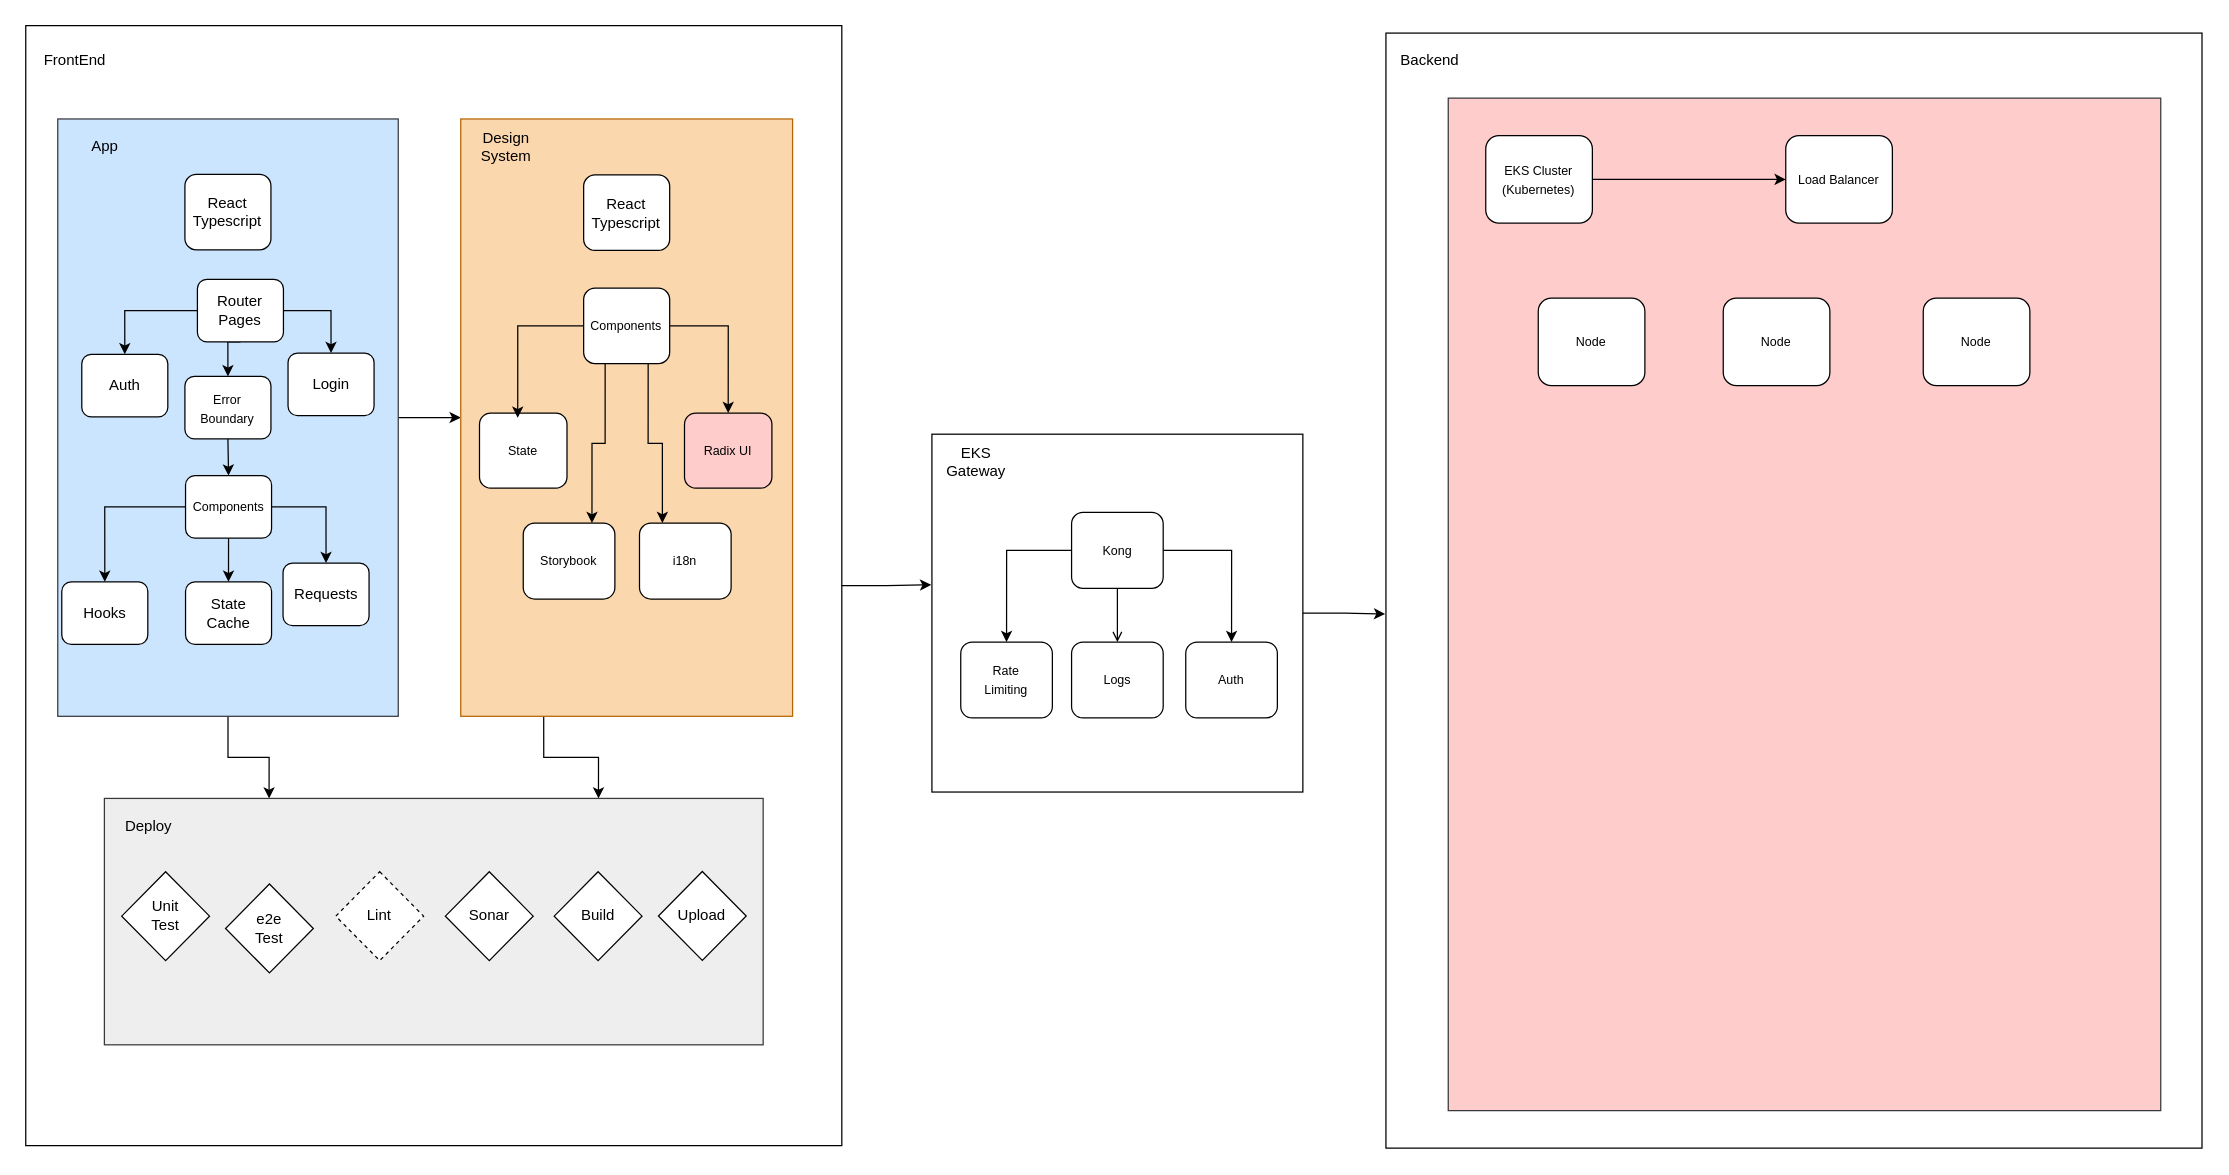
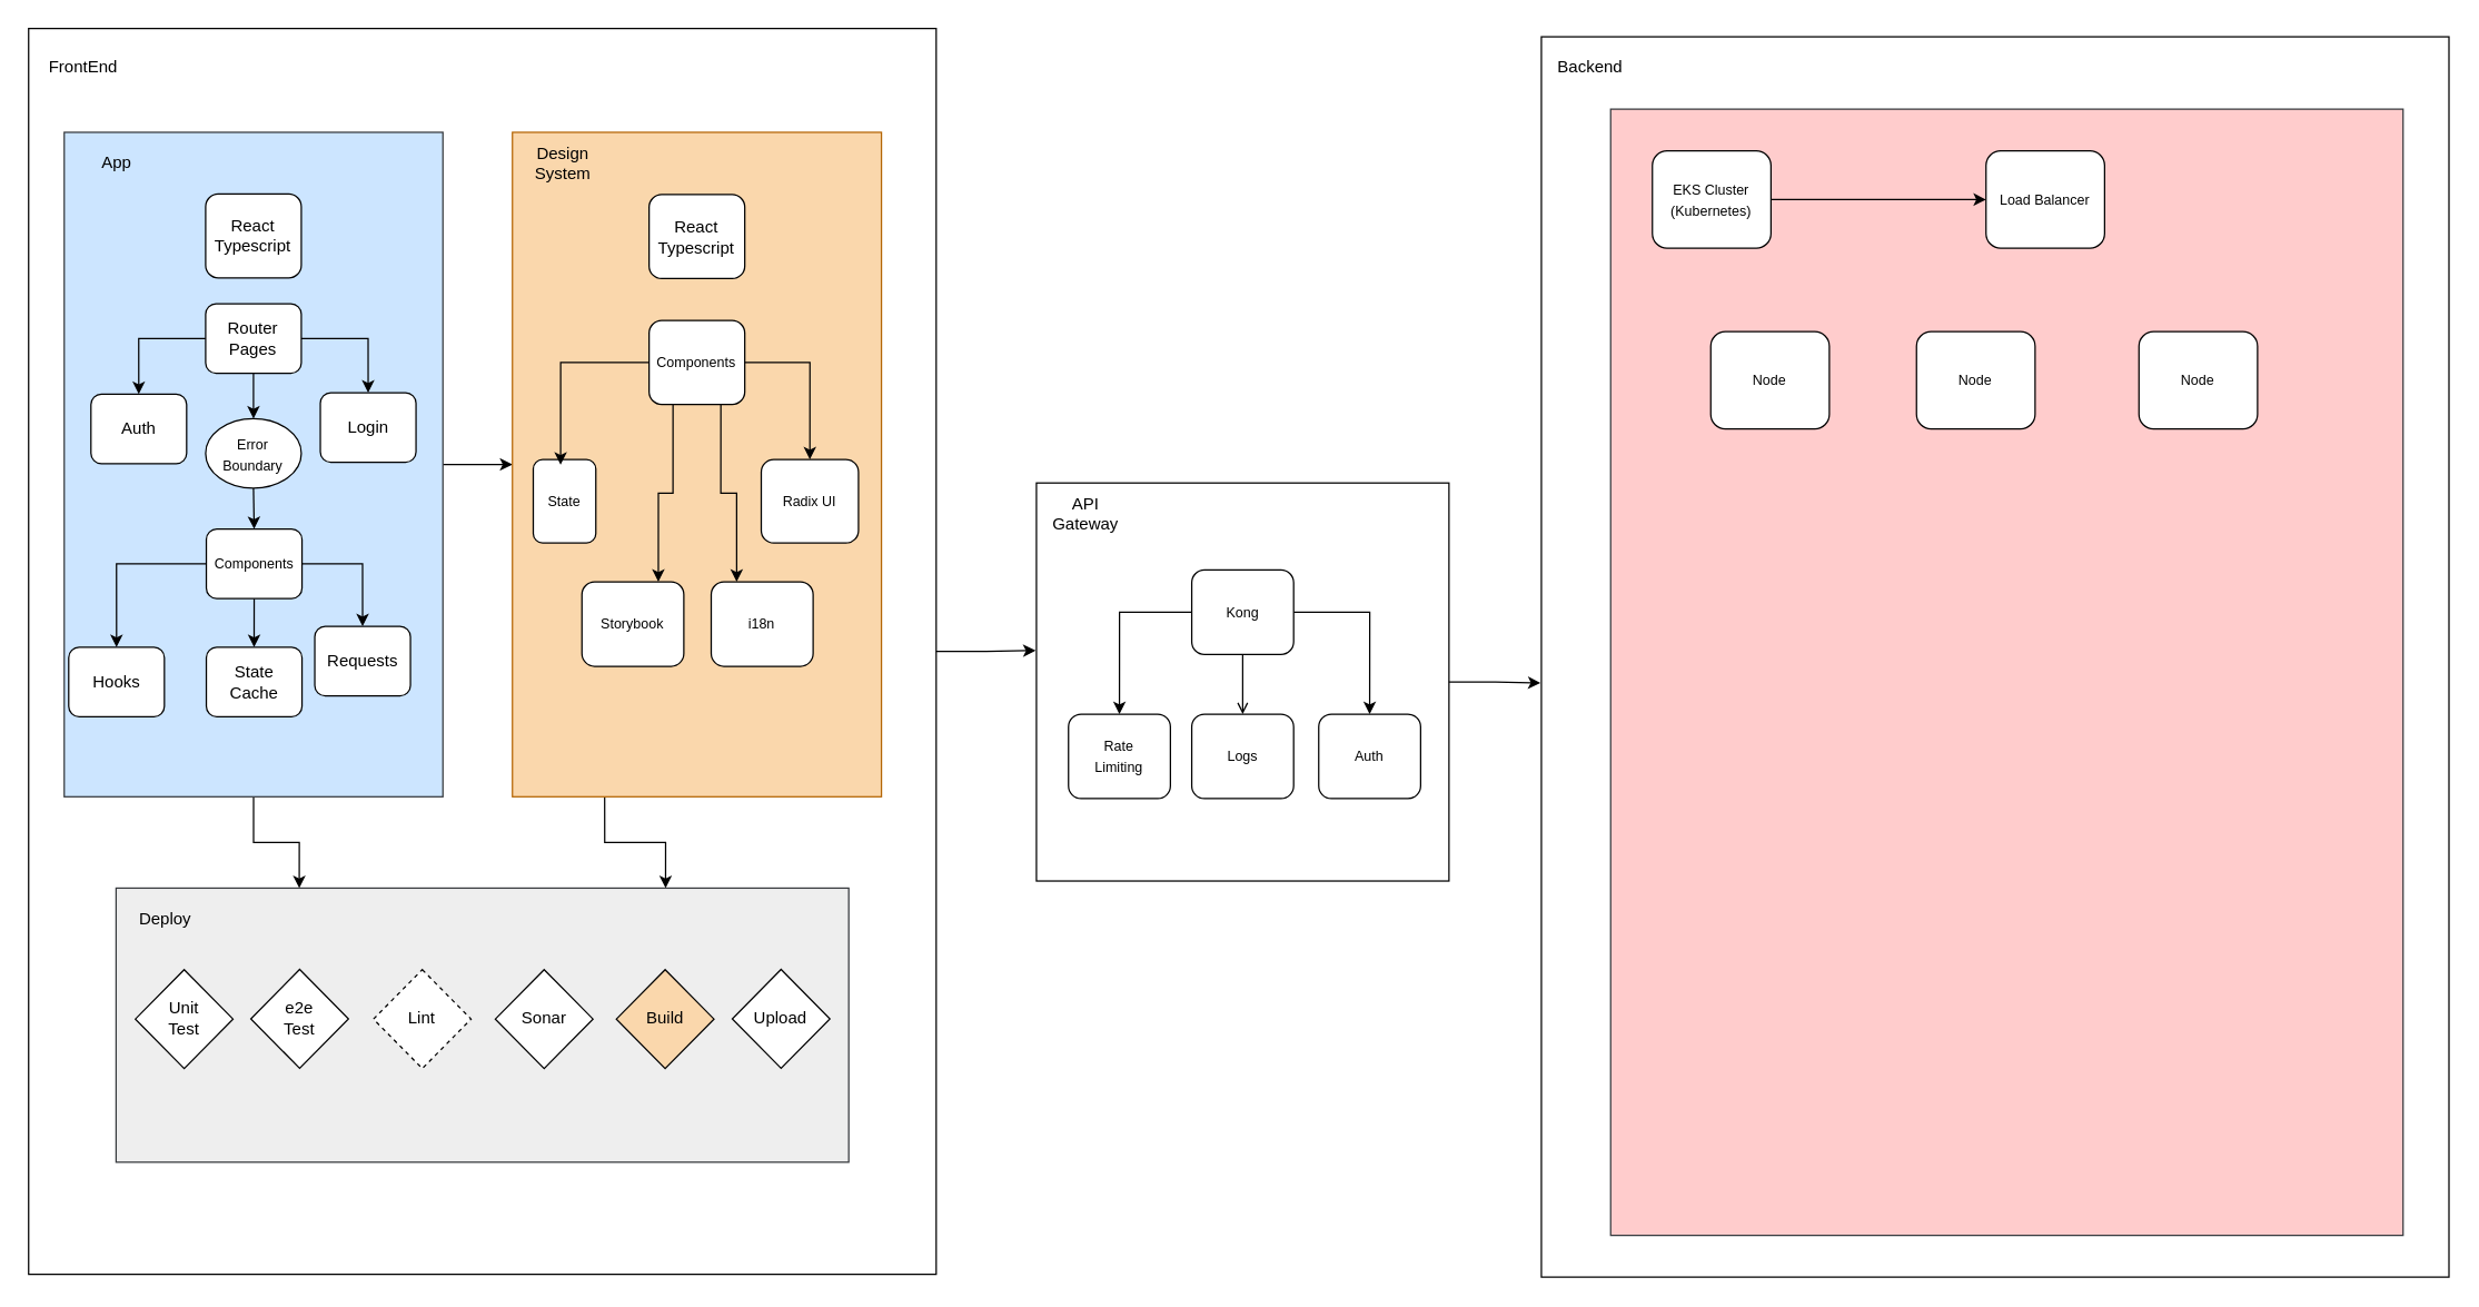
- <mxCell id="16" value="Router&lt;div&gt;Pages&lt;/div&gt;" style="rounded=1;whiteSpace=wrap;html=1;" vertex="1" parent="1"><mxGeometry x="157.33" y="223" width="68.82" height="50" as="geometry" /></mxCell>
+ <mxCell id="16" value="Router&lt;div&gt;Pages&lt;/div&gt;" style="rounded=1;whiteSpace=wrap;html=1;" vertex="1" parent="1"><mxGeometry x="147.33" y="218" width="68.82" height="50" as="geometry" /></mxCell>
- <mxCell id="40" value="&lt;font style=&quot;font-size: 10px;&quot;&gt;Error&lt;/font&gt;&lt;div&gt;&lt;font style=&quot;font-size: 10px;&quot;&gt;Boundary&lt;/font&gt;&lt;/div&gt;" style="rounded=1;whiteSpace=wrap;html=1;" vertex="1" parent="1"><mxGeometry x="147.33" y="300.61" width="68.82" height="50" as="geometry" /></mxCell>
+ <mxCell id="40" value="&lt;font style=&quot;font-size: 10px;&quot;&gt;Error&lt;/font&gt;&lt;div&gt;&lt;font style=&quot;font-size: 10px;&quot;&gt;Boundary&lt;/font&gt;&lt;/div&gt;" style="ellipse;whiteSpace=wrap;html=1;" vertex="1" parent="1"><mxGeometry x="147.33" y="300.61" width="68.82" height="50" as="geometry" /></mxCell>
- <mxCell id="33" value="&lt;font style=&quot;font-size: 10px;&quot;&gt;State&lt;/font&gt;" style="rounded=1;whiteSpace=wrap;html=1;" vertex="1" parent="1"><mxGeometry x="383" y="330" width="70" height="60" as="geometry" /></mxCell>
+ <mxCell id="33" value="&lt;font style=&quot;font-size: 10px;&quot;&gt;State&lt;/font&gt;" style="rounded=1;whiteSpace=wrap;html=1;" vertex="1" parent="1"><mxGeometry x="383" y="330" width="45" height="60" as="geometry" /></mxCell>
- <mxCell id="32" value="&lt;font style=&quot;font-size: 10px;&quot;&gt;Radix UI&lt;/font&gt;" style="rounded=1;whiteSpace=wrap;html=1;fillColor=#ffcccc;" vertex="1" parent="1"><mxGeometry x="547" y="330" width="69.93" height="60" as="geometry" /></mxCell>
+ <mxCell id="32" value="&lt;font style=&quot;font-size: 10px;&quot;&gt;Radix UI&lt;/font&gt;" style="rounded=1;whiteSpace=wrap;html=1;" vertex="1" parent="1"><mxGeometry x="547" y="330" width="69.93" height="60" as="geometry" /></mxCell>
- <mxCell id="47" value="EKS&lt;div&gt;Gateway&lt;/div&gt;" style="text;html=1;align=center;verticalAlign=middle;whiteSpace=wrap;rounded=0;" vertex="1" parent="1"><mxGeometry x="744.941" y="346.863" width="71.219" height="44.8" as="geometry" /></mxCell>
+ <mxCell id="47" value="API&lt;div&gt;Gateway&lt;/div&gt;" style="text;html=1;align=center;verticalAlign=middle;whiteSpace=wrap;rounded=0;" vertex="1" parent="1"><mxGeometry x="744.941" y="346.863" width="71.219" height="44.8" as="geometry" /></mxCell>
- <mxCell id="45" value="Build" style="rhombus;whiteSpace=wrap;html=1;" vertex="1" parent="1"><mxGeometry x="442.761" y="696.878" width="70.239" height="71.122" as="geometry" /></mxCell>
+ <mxCell id="45" value="Build" style="rhombus;whiteSpace=wrap;html=1;fillColor=#fad7ac;" vertex="1" parent="1"><mxGeometry x="442.761" y="696.878" width="70.239" height="71.122" as="geometry" /></mxCell>
- <mxCell id="42" value="e2e&lt;div&gt;Test&lt;/div&gt;" style="rhombus;whiteSpace=wrap;html=1;" vertex="1" parent="1"><mxGeometry x="179.846" y="706.7" width="70.239" height="71.122" as="geometry" /></mxCell>
+ <mxCell id="42" value="e2e&lt;div&gt;Test&lt;/div&gt;" style="rhombus;whiteSpace=wrap;html=1;" vertex="1" parent="1"><mxGeometry x="179.846" y="696.7" width="70.239" height="71.122" as="geometry" /></mxCell>
